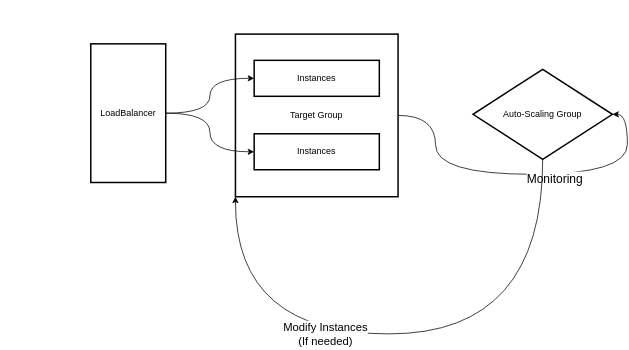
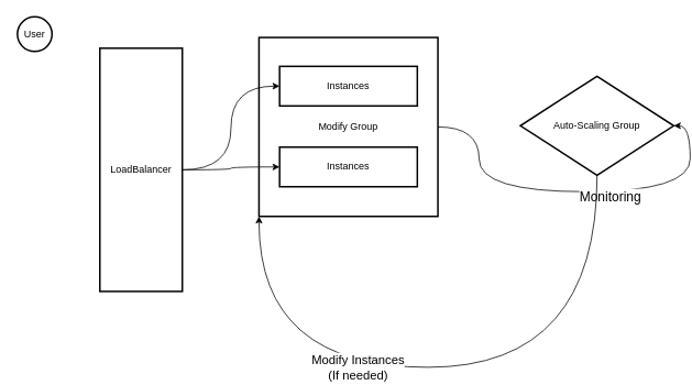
+ <mxCell id="8" value="User" style="ellipse;aspect=fixed;strokeWidth=2;whiteSpace=wrap;" parent="1" vertex="1"><mxGeometry x="20" y="20" width="42" height="42" as="geometry" /></mxCell>
- <mxCell id="7" value="LoadBalancer" style="whiteSpace=wrap;strokeWidth=2;" parent="1" vertex="1"><mxGeometry x="120" y="58" width="100" height="185" as="geometry" /></mxCell>
+ <mxCell id="7" value="LoadBalancer" style="whiteSpace=wrap;strokeWidth=2;" parent="1" vertex="1"><mxGeometry x="120" y="58" width="100" height="295" as="geometry" /></mxCell>
- <mxCell id="4" value="Target Group" style="whiteSpace=wrap;strokeWidth=2;" parent="1" vertex="1"><mxGeometry x="313" y="45" width="217" height="217" as="geometry" /></mxCell>
+ <mxCell id="4" value="Modify Group" style="whiteSpace=wrap;strokeWidth=2;" parent="1" vertex="1"><mxGeometry x="313" y="45" width="217" height="217" as="geometry" /></mxCell>
